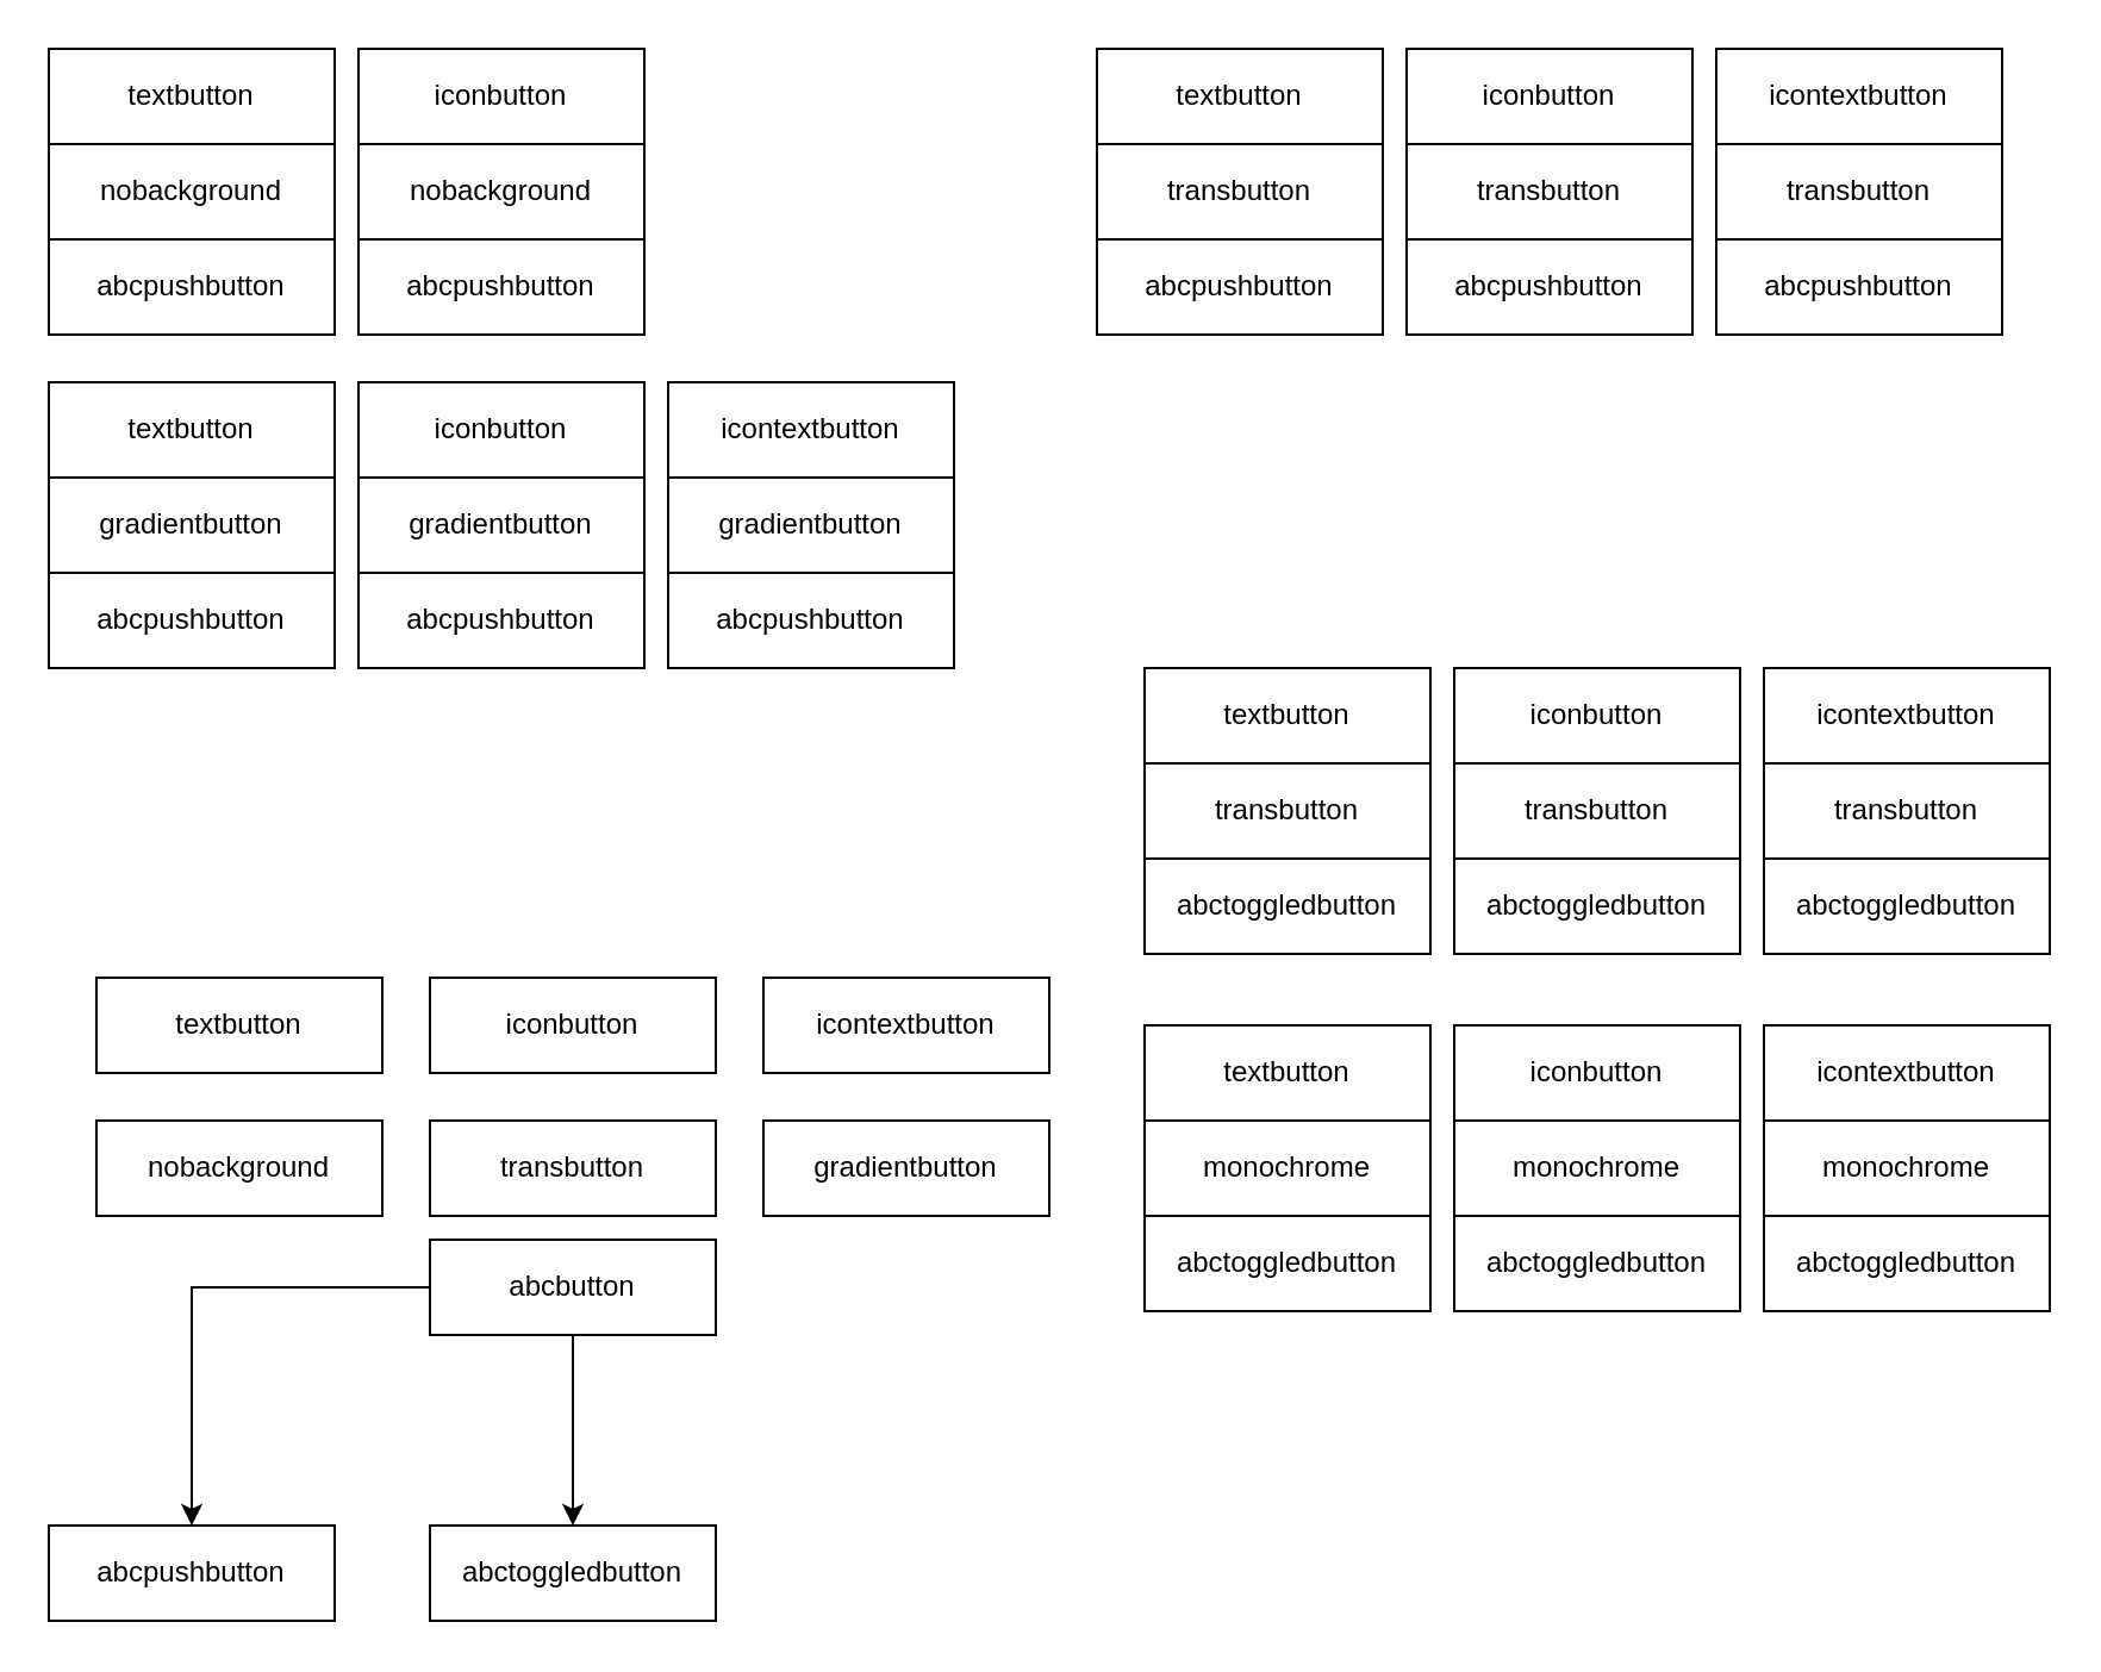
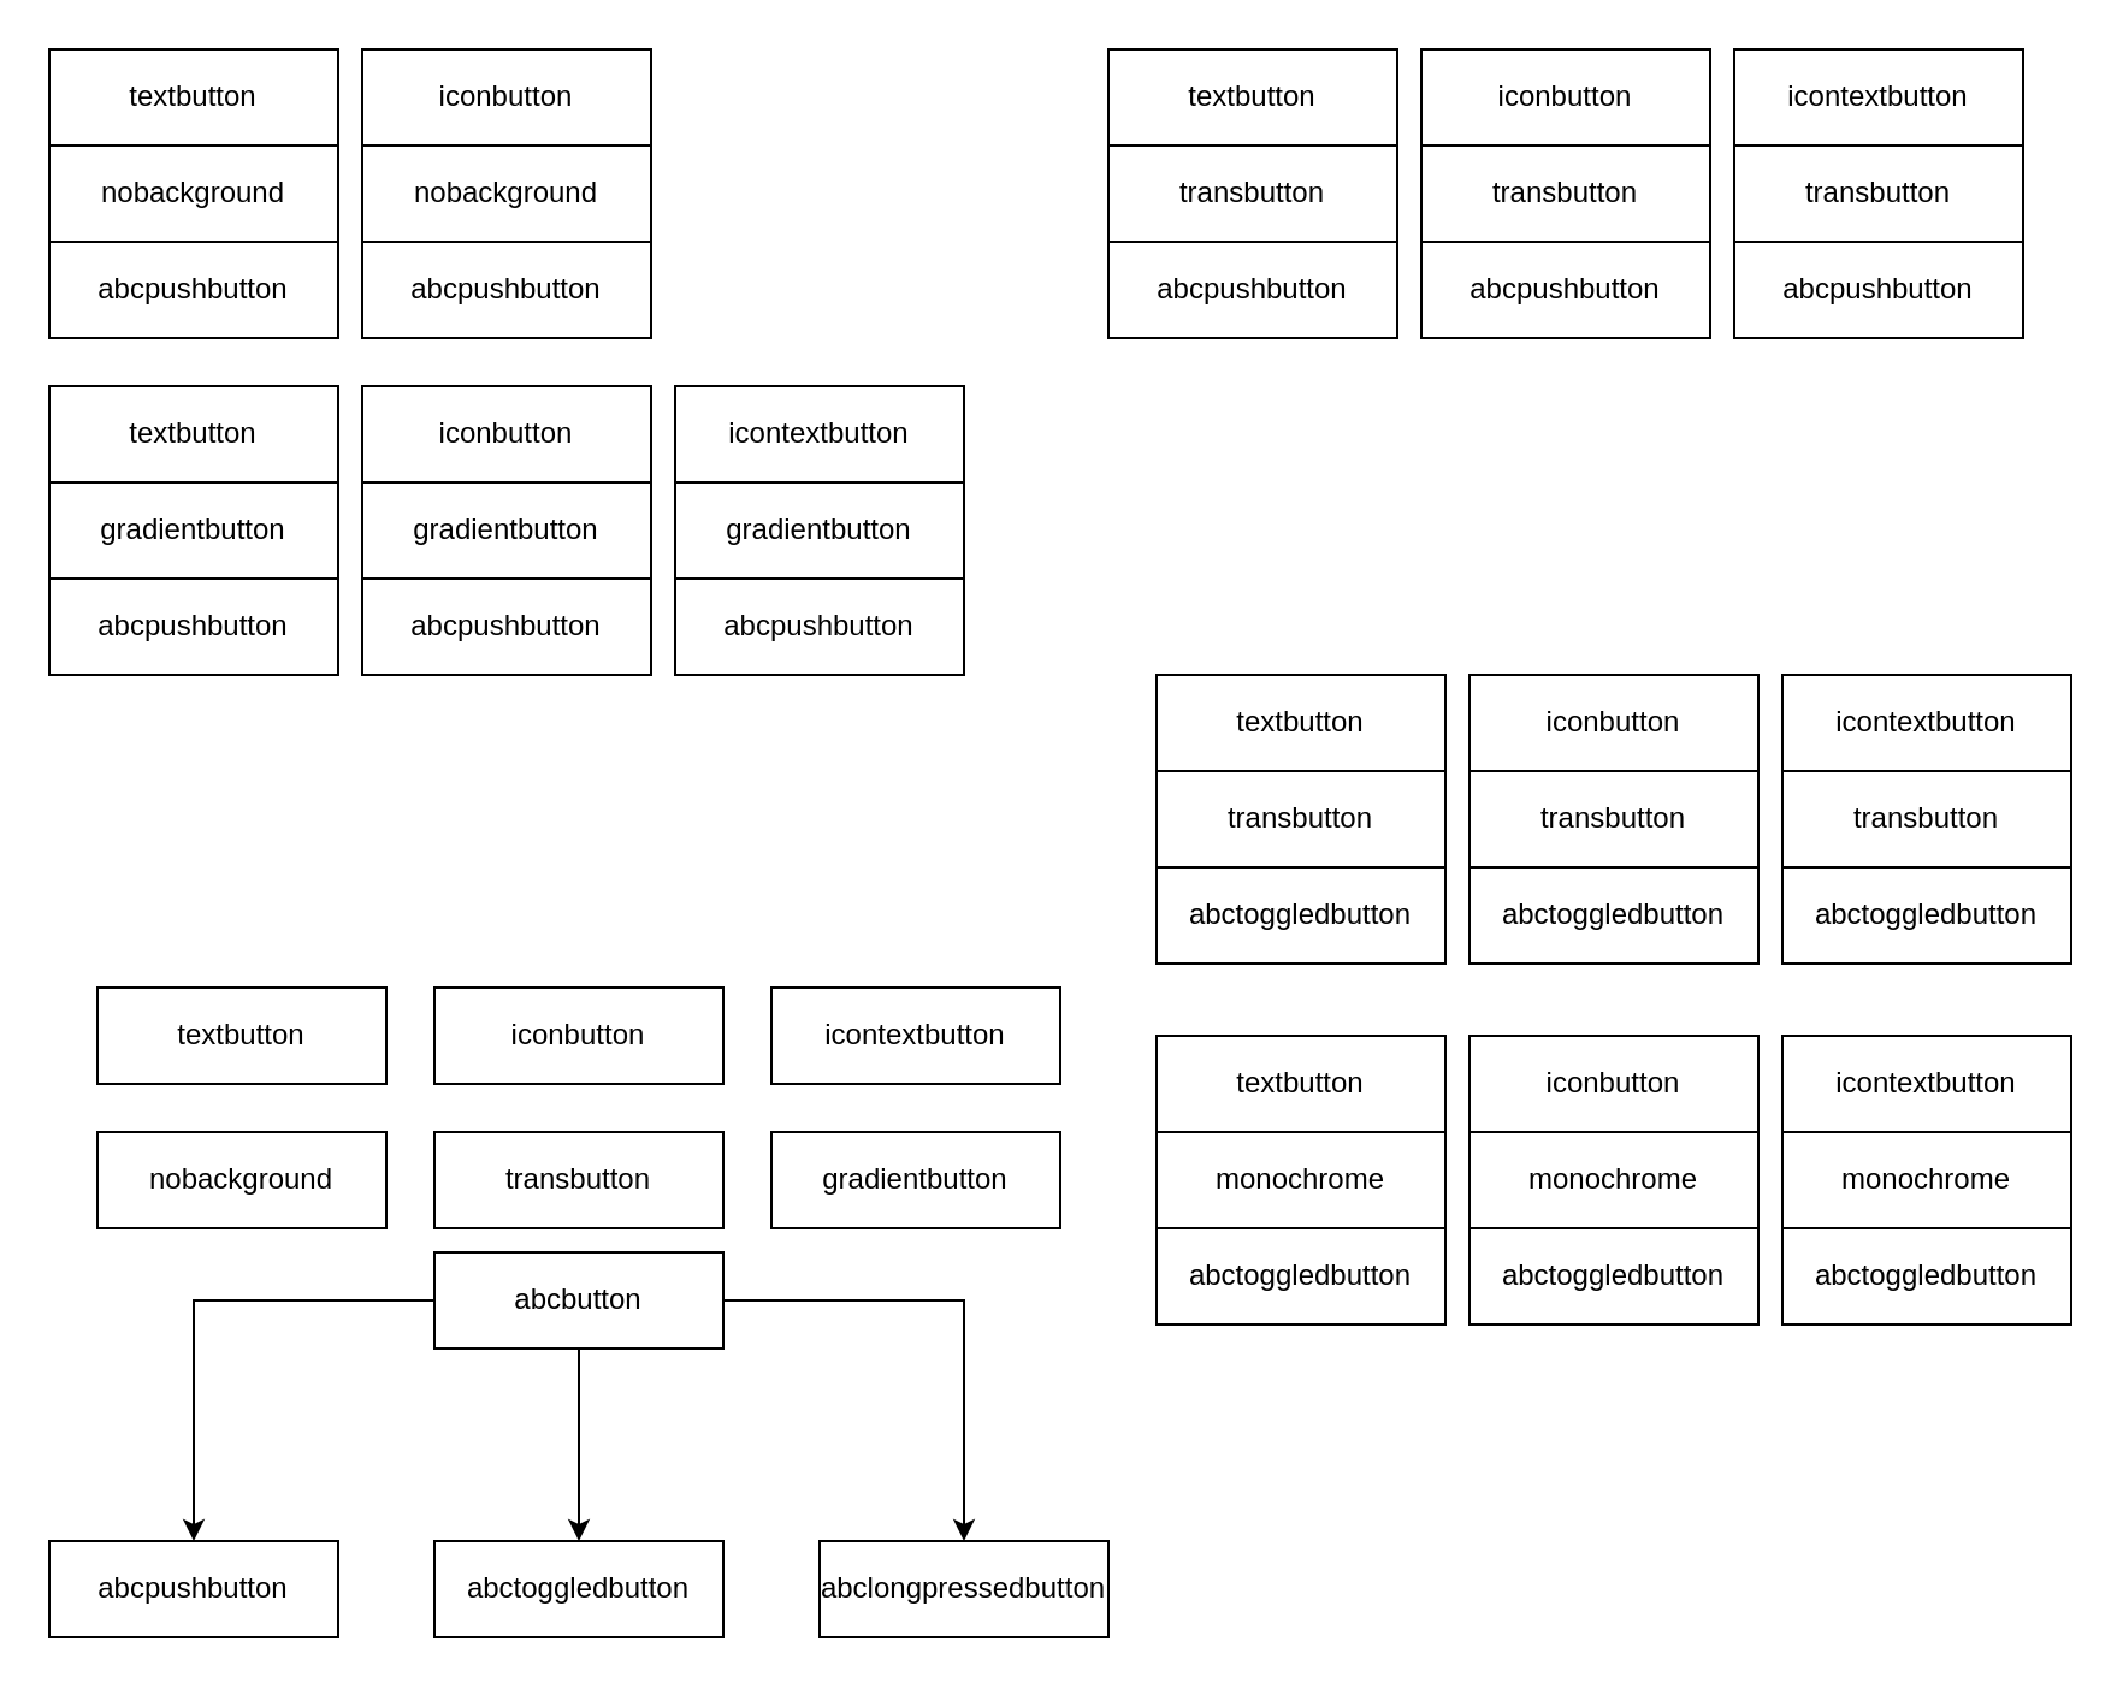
+ <mxCell id="4" value="" style="edgeStyle=orthogonalEdgeStyle;rounded=0;orthogonalLoop=1;jettySize=auto;html=1;" edge="1" parent="1" source="5" target="8"><mxGeometry relative="1" as="geometry" /></mxCell>
+ <mxCell id="8" value="abclongpressedbutton" style="whiteSpace=wrap;html=1;rounded=0;" vertex="1" parent="1"><mxGeometry x="340" y="640" width="120" height="40" as="geometry" /></mxCell>
